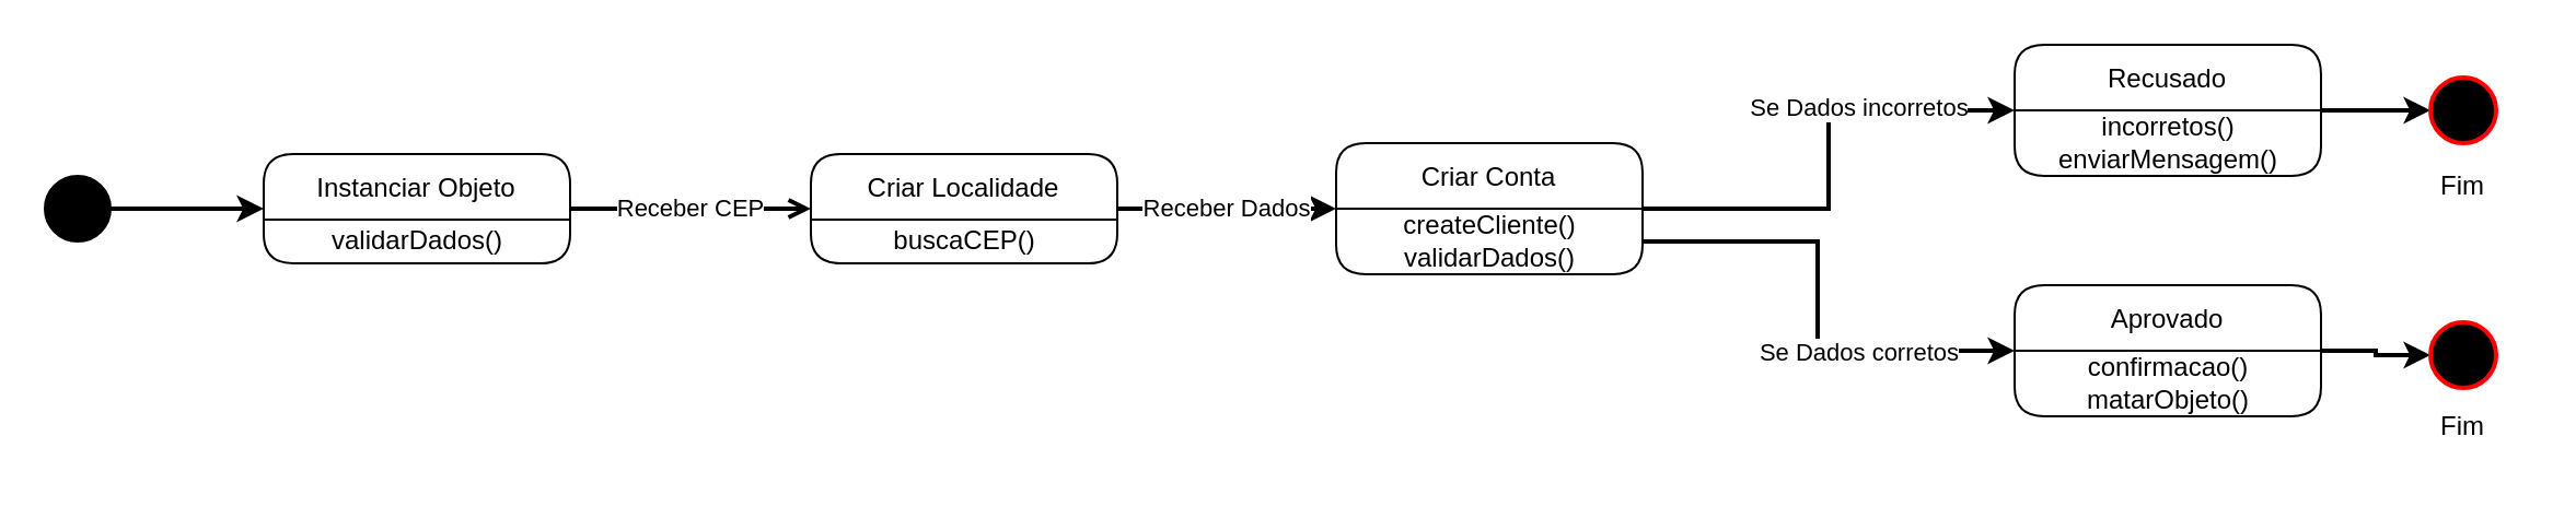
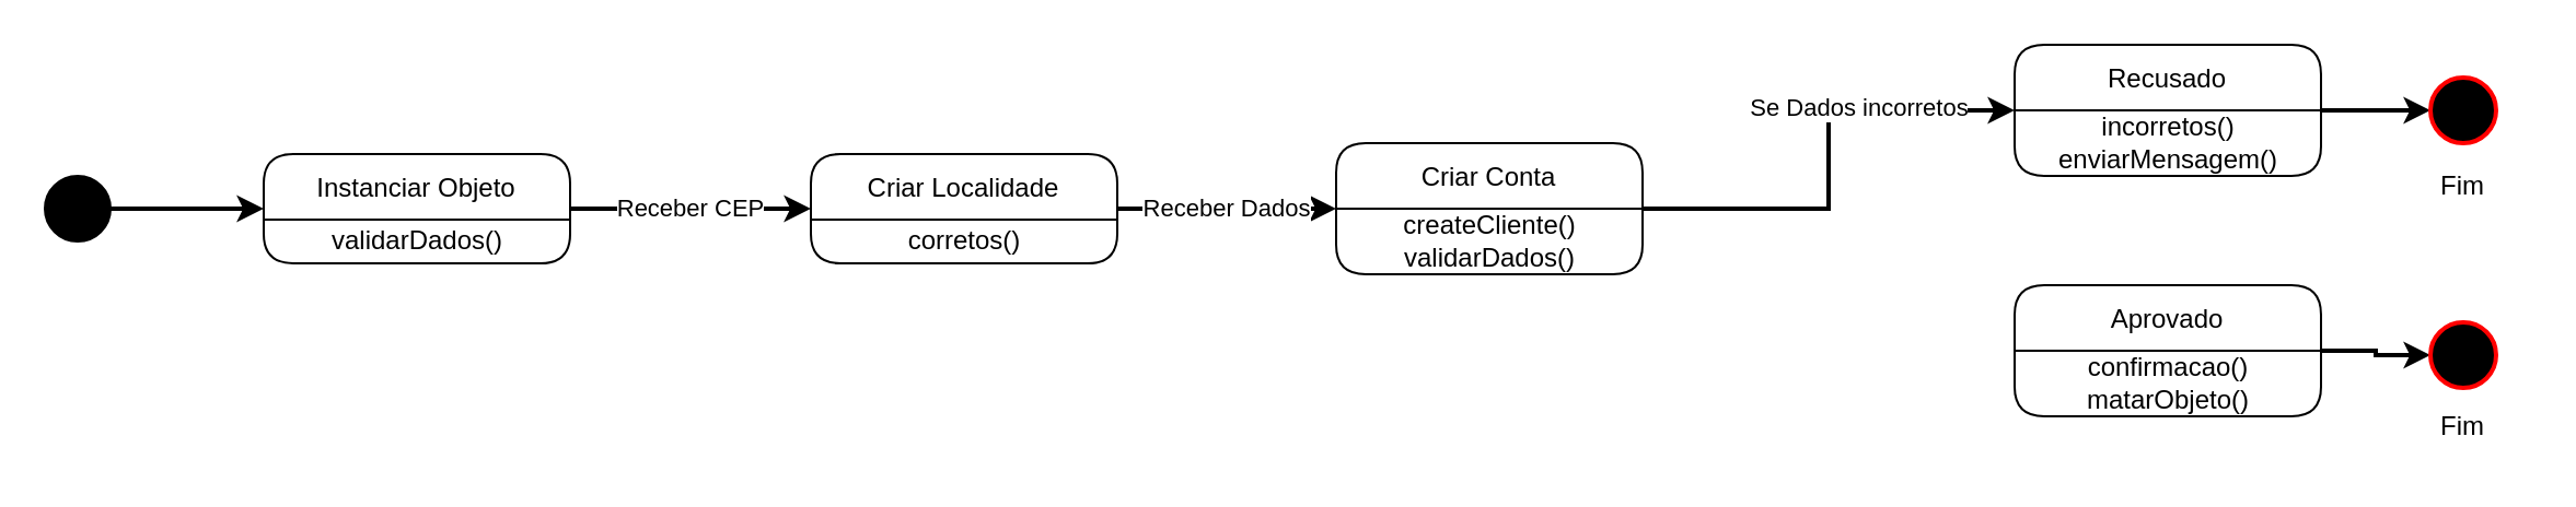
- <mxCell id="4" value="Receber CEP" style="edgeStyle=orthogonalEdgeStyle;rounded=0;orthogonalLoop=1;jettySize=auto;html=1;entryX=0;entryY=0.5;entryDx=0;entryDy=0;strokeWidth=2;endArrow=open;" parent="1" source="5" target="8" edge="1"><mxGeometry relative="1" as="geometry" /></mxCell>
+ <mxCell id="4" value="Receber CEP" style="edgeStyle=orthogonalEdgeStyle;rounded=0;orthogonalLoop=1;jettySize=auto;html=1;entryX=0;entryY=0.5;entryDx=0;entryDy=0;strokeWidth=2;" parent="1" source="5" target="8" edge="1"><mxGeometry relative="1" as="geometry" /></mxCell>
- <mxCell id="9" value="buscaCEP()" style="text;html=1;align=center;verticalAlign=middle;resizable=0;points=[];autosize=1;strokeColor=none;fillColor=none;" parent="8" vertex="1"><mxGeometry y="30" width="140" height="20" as="geometry" /></mxCell>
+ <mxCell id="9" value="corretos()" style="text;html=1;align=center;verticalAlign=middle;resizable=0;points=[];autosize=1;strokeColor=none;fillColor=none;" parent="8" vertex="1"><mxGeometry y="30" width="140" height="20" as="geometry" /></mxCell>
- <mxCell id="20" style="edgeStyle=orthogonalEdgeStyle;rounded=0;orthogonalLoop=1;jettySize=auto;html=1;strokeWidth=2;" parent="1" source="13" target="18" edge="1"><mxGeometry relative="1" as="geometry"><Array as="points"><mxPoint x="830" y="110" /><mxPoint x="830" y="160" /></Array></mxGeometry></mxCell>
- <mxCell id="21" value="Se Dados corretos" style="edgeLabel;html=1;align=center;verticalAlign=middle;resizable=0;points=[];" parent="20" vertex="1" connectable="0"><mxGeometry x="0.246" y="-3" relative="1" as="geometry"><mxPoint x="11" y="-3" as="offset" /></mxGeometry></mxCell>
